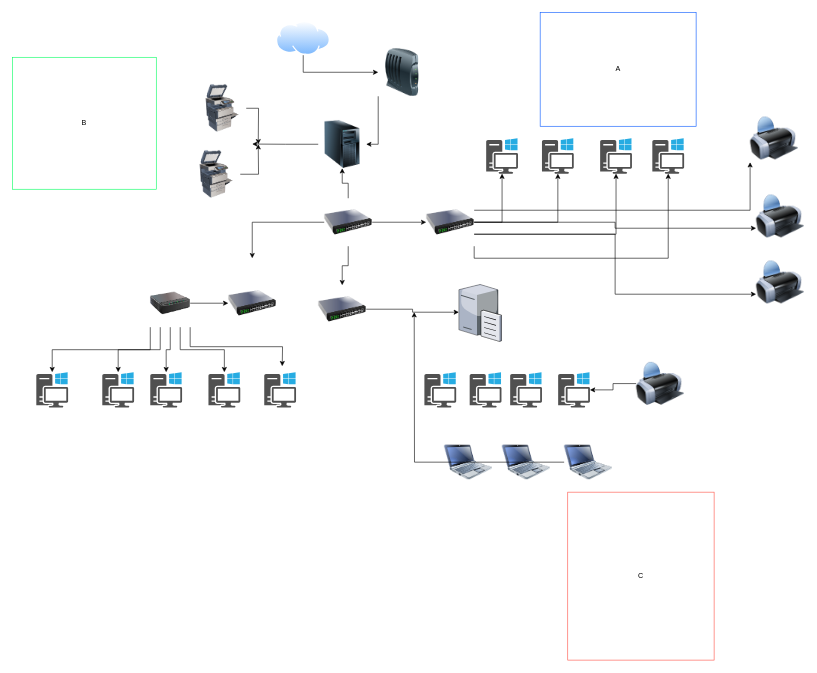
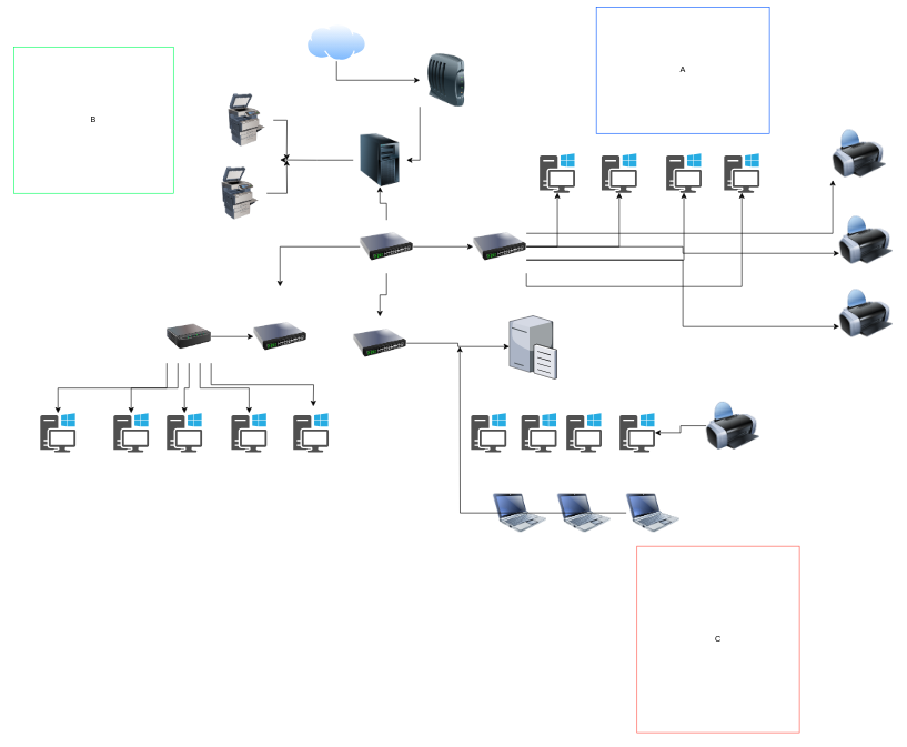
- <mxCell id="58" value="A" style="text;strokeColor=#0055FF;align=center;fillColor=none;html=1;verticalAlign=middle;whiteSpace=wrap;rounded=0;" vertex="1" parent="1"><mxGeometry x="900" y="20" width="260" height="190" as="geometry" /></mxCell>
+ <mxCell id="58" value="A" style="text;strokeColor=#0055FF;align=center;fillColor=none;html=1;verticalAlign=middle;whiteSpace=wrap;rounded=0;" vertex="1" parent="1"><mxGeometry x="895" y="10" width="260" height="190" as="geometry" /></mxCell>
- <mxCell id="60" value="B" style="text;strokeColor=#00FF5E;align=center;fillColor=none;html=1;verticalAlign=middle;whiteSpace=wrap;rounded=0;" vertex="1" parent="1"><mxGeometry x="20" y="95" width="240" height="220" as="geometry" /></mxCell>
+ <mxCell id="60" value="B" style="text;strokeColor=#00FF5E;align=center;fillColor=none;html=1;verticalAlign=middle;whiteSpace=wrap;rounded=0;" vertex="1" parent="1"><mxGeometry x="20" y="70" width="240" height="220" as="geometry" /></mxCell>
- <mxCell id="59" value="C" style="text;strokeColor=#FF5145;align=center;fillColor=none;html=1;verticalAlign=middle;whiteSpace=wrap;rounded=0;" vertex="1" parent="1"><mxGeometry x="946" y="820" width="244" height="280" as="geometry" /></mxCell>
+ <mxCell id="59" value="C" style="text;strokeColor=#FF5145;align=center;fillColor=none;html=1;verticalAlign=middle;whiteSpace=wrap;rounded=0;" vertex="1" parent="1"><mxGeometry x="956" y="820" width="244" height="280" as="geometry" /></mxCell>
